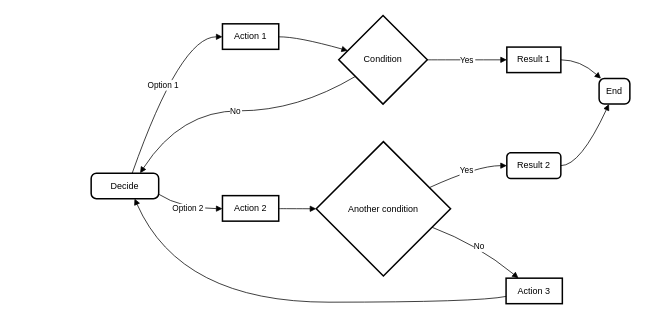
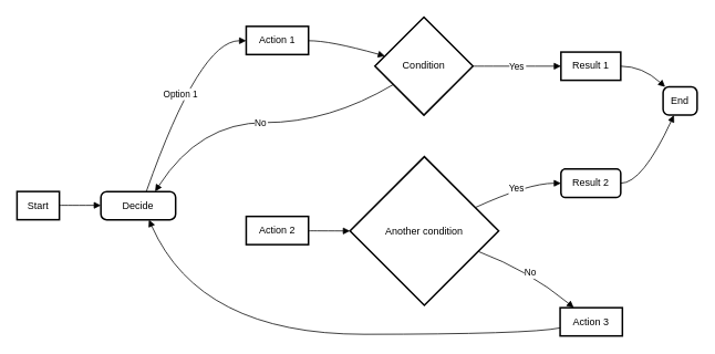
+ <mxCell id="12" value="" style="curved=1;startArrow=none;endArrow=block;exitX=0.99;exitY=0.49;entryX=-0.01;entryY=0.49;" edge="1" parent="1" source="2" target="3"><mxGeometry relative="1" as="geometry"><Array as="points" /></mxGeometry></mxCell>
+ <mxCell id="2" value="Start" style="whiteSpace=wrap;strokeWidth=2;" vertex="1" parent="1"><mxGeometry y="230" width="51" height="34" as="geometry" x="20" /></mxCell>
- <mxCell id="14" value="Option 2" style="curved=1;startArrow=none;endArrow=block;exitX=0.99;exitY=0.82;entryX=0;entryY=0.51;" edge="1" parent="1" source="3" target="5"><mxGeometry relative="1" as="geometry"><Array as="points"><mxPoint x="240" y="277" /></Array></mxGeometry></mxCell>
